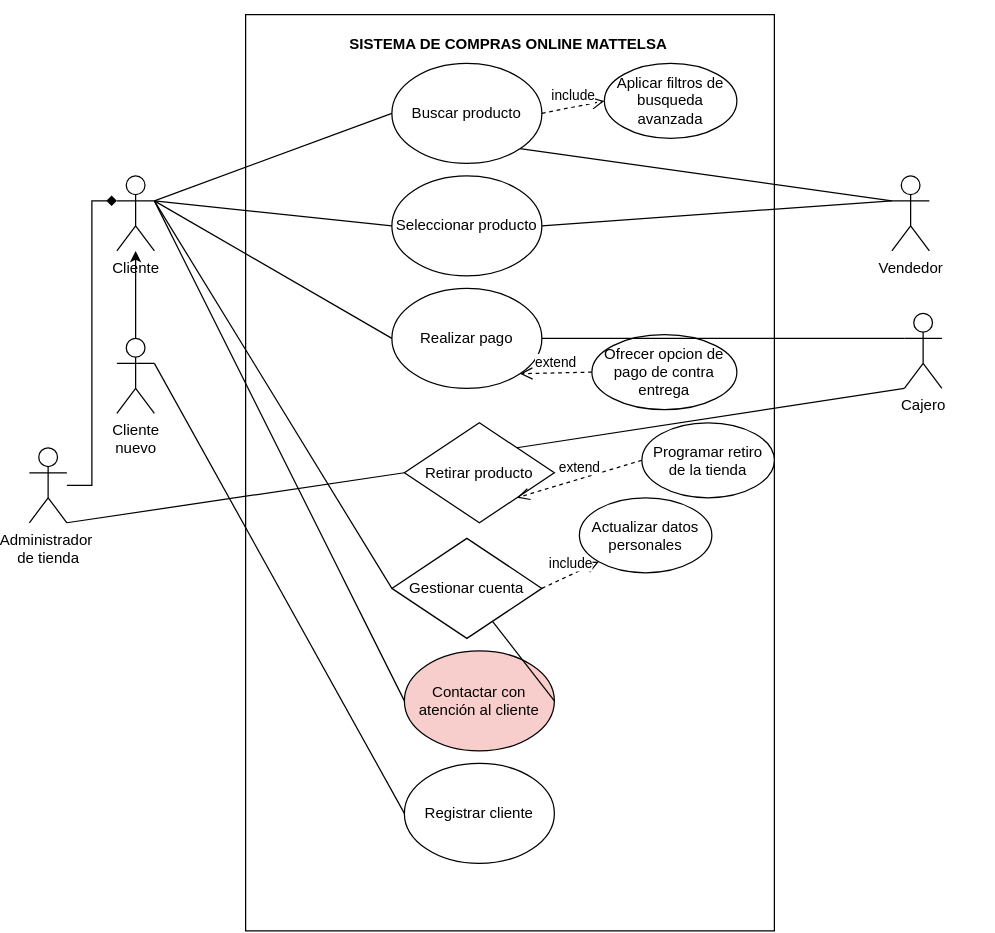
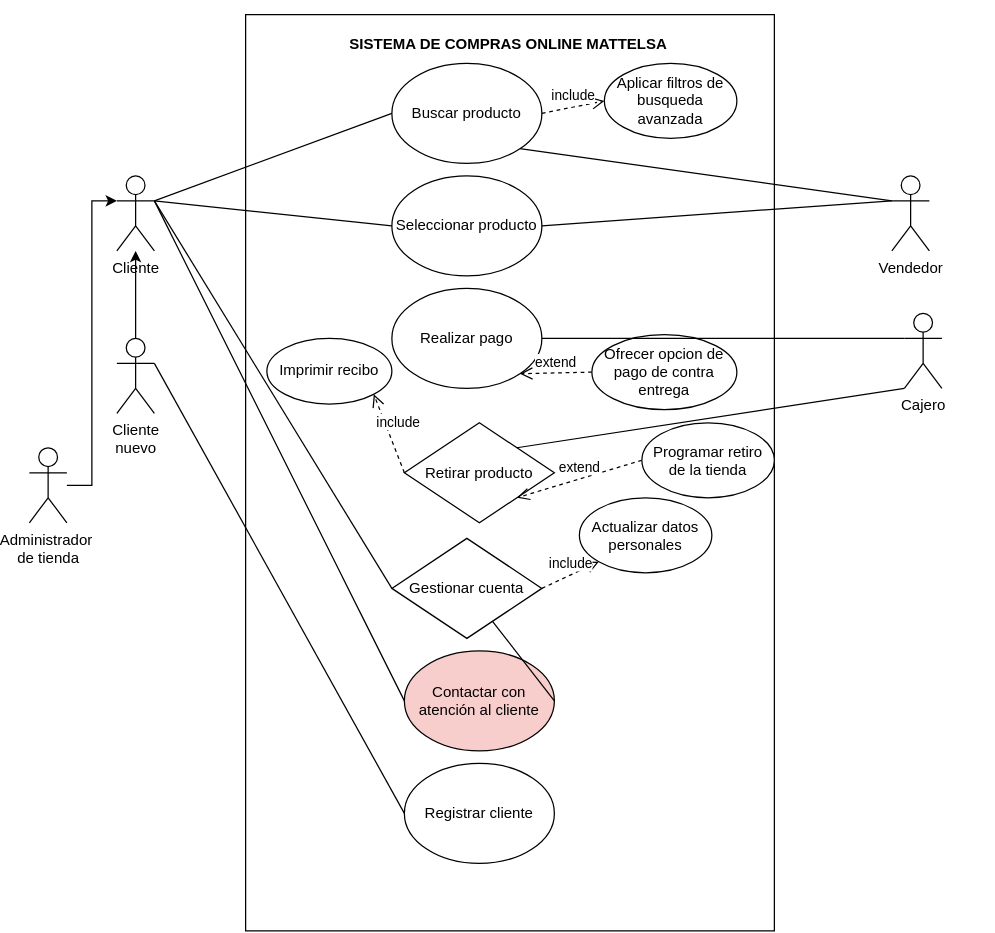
- <mxCell id="38" style="edgeStyle=orthogonalEdgeStyle;rounded=0;orthogonalLoop=1;jettySize=auto;html=1;entryX=0;entryY=0.333;entryDx=0;entryDy=0;entryPerimeter=0;endArrow=diamond;" edge="1" parent="1" source="14" target="5"><mxGeometry relative="1" as="geometry" /></mxCell>
+ <mxCell id="38" style="edgeStyle=orthogonalEdgeStyle;rounded=0;orthogonalLoop=1;jettySize=auto;html=1;entryX=0;entryY=0.333;entryDx=0;entryDy=0;entryPerimeter=0;" edge="1" parent="1" source="14" target="5"><mxGeometry relative="1" as="geometry" /></mxCell>
- <mxCell id="18" value="" style="endArrow=none;html=1;rounded=0;exitX=1;exitY=0.333;exitDx=0;exitDy=0;exitPerimeter=0;entryX=0;entryY=0.5;entryDx=0;entryDy=0;" edge="1" parent="1" source="5" target="9"><mxGeometry width="50" height="50" relative="1" as="geometry"><mxPoint x="130" y="170" as="sourcePoint" /><mxPoint x="320" y="210" as="targetPoint" /></mxGeometry></mxCell>
+ <mxCell id="22" value="Imprimir recibo" style="ellipse;whiteSpace=wrap;html=1;" vertex="1" parent="1"><mxGeometry x="210" y="270" width="100" height="52.5" as="geometry" /></mxCell>
+ <mxCell id="21" value="include" style="html=1;verticalAlign=bottom;endArrow=open;dashed=1;endSize=8;curved=0;rounded=0;exitX=0;exitY=0.5;exitDx=0;exitDy=0;entryX=1;entryY=1;entryDx=0;entryDy=0;" edge="1" parent="1" source="8" target="22"><mxGeometry x="-0.069" y="-7" relative="1" as="geometry"><mxPoint x="440" y="384" as="sourcePoint" /><mxPoint x="470" y="400" as="targetPoint" /><mxPoint as="offset" /></mxGeometry></mxCell>
- <mxCell id="39" value="" style="endArrow=none;html=1;rounded=0;exitX=1;exitY=1;exitDx=0;exitDy=0;exitPerimeter=0;entryX=0;entryY=0.5;entryDx=0;entryDy=0;" edge="1" parent="1" source="14" target="8"><mxGeometry width="50" height="50" relative="1" as="geometry"><mxPoint x="130" y="300" as="sourcePoint" /><mxPoint x="330" y="660" as="targetPoint" /></mxGeometry></mxCell>
